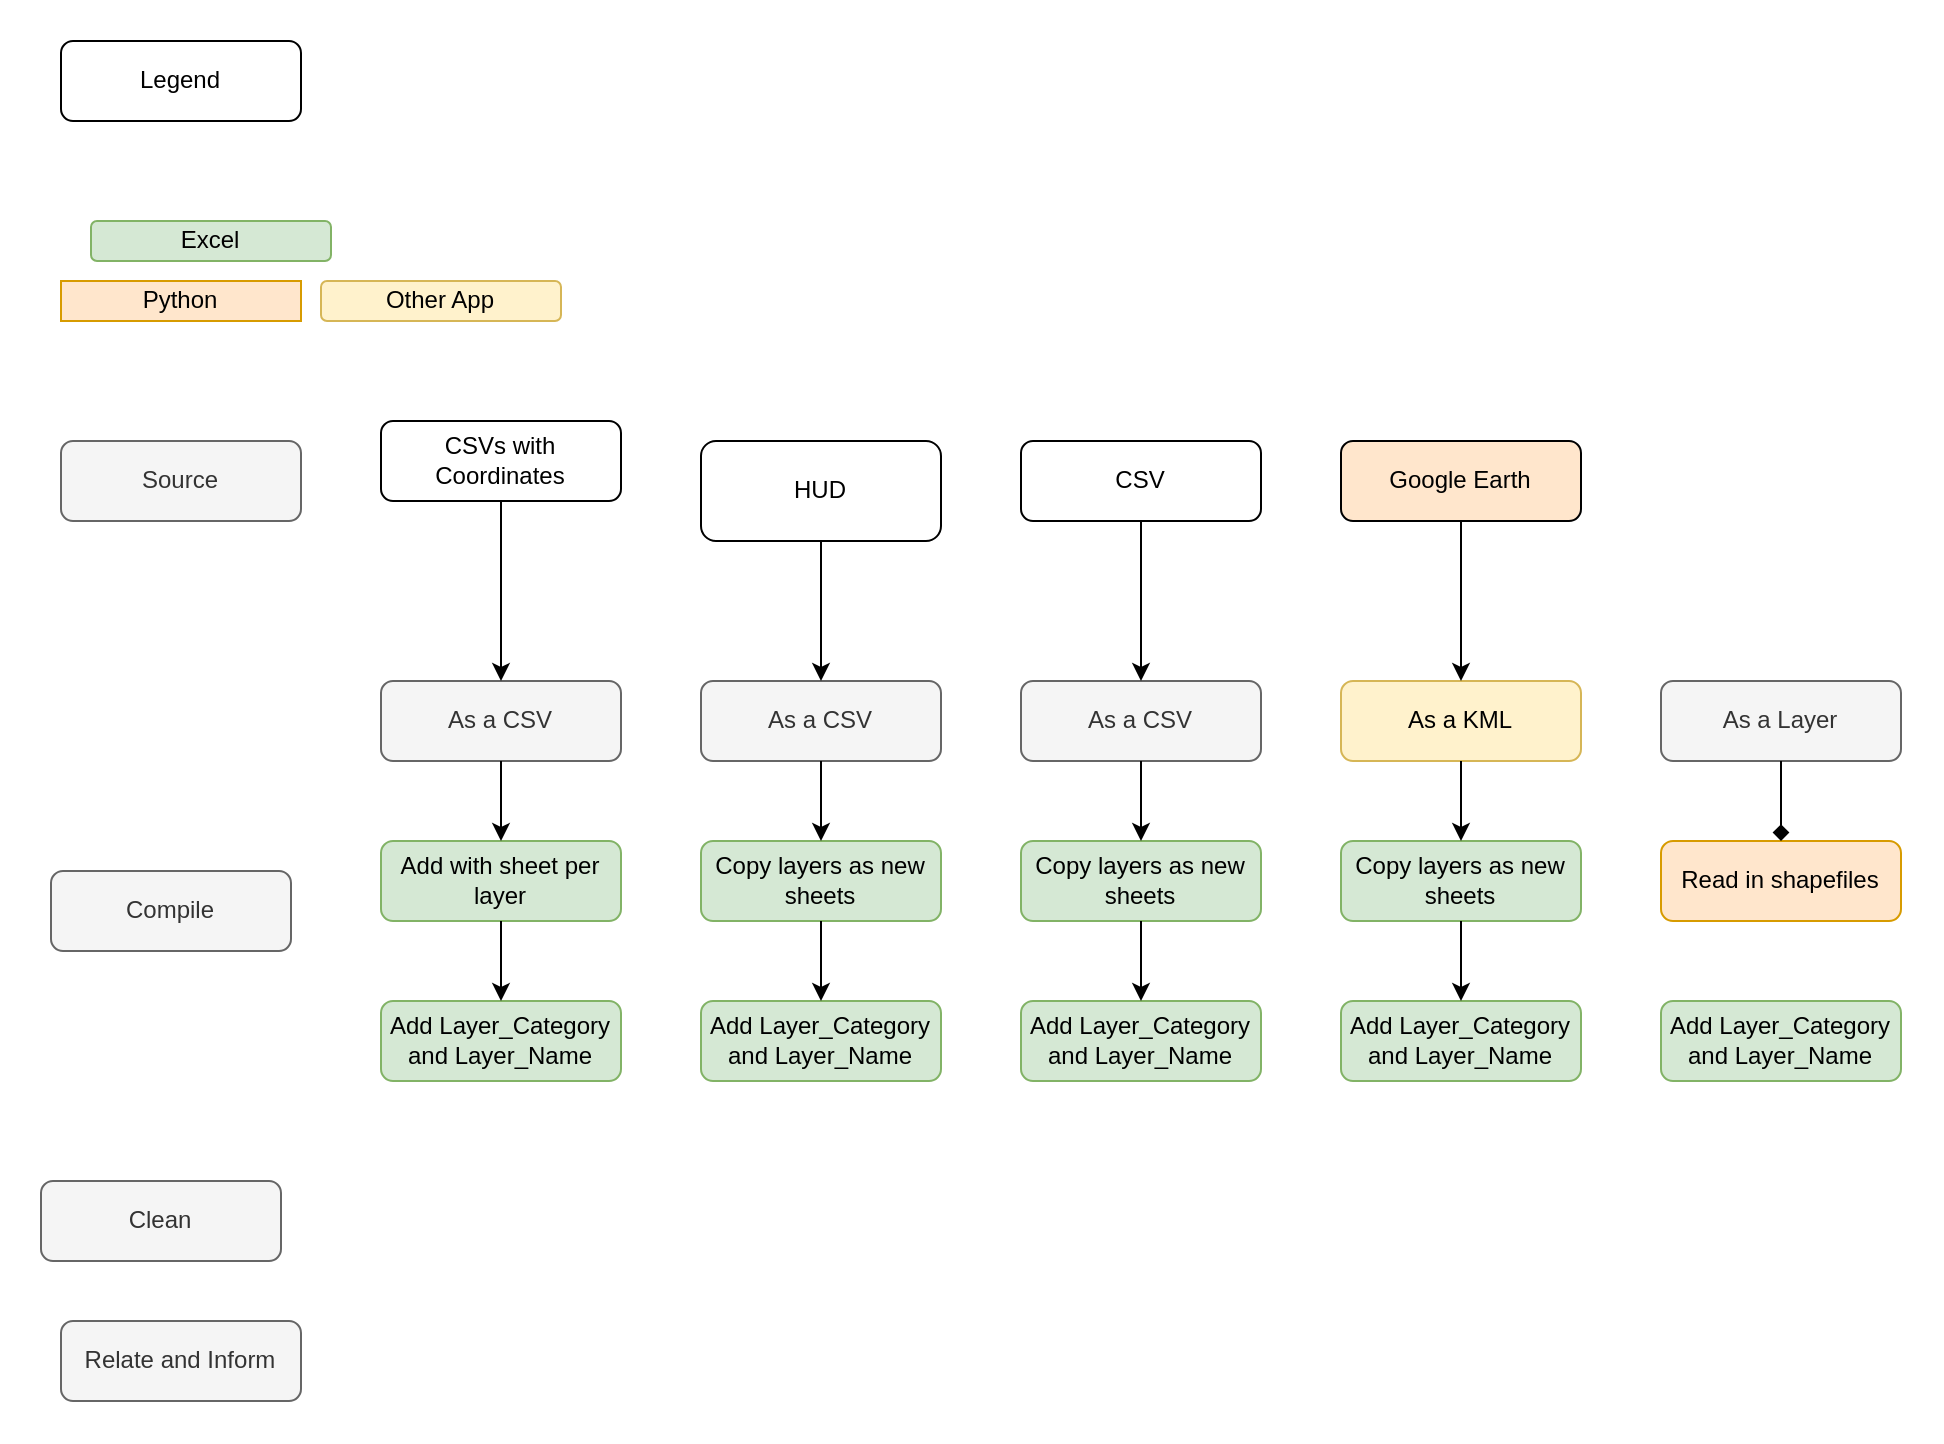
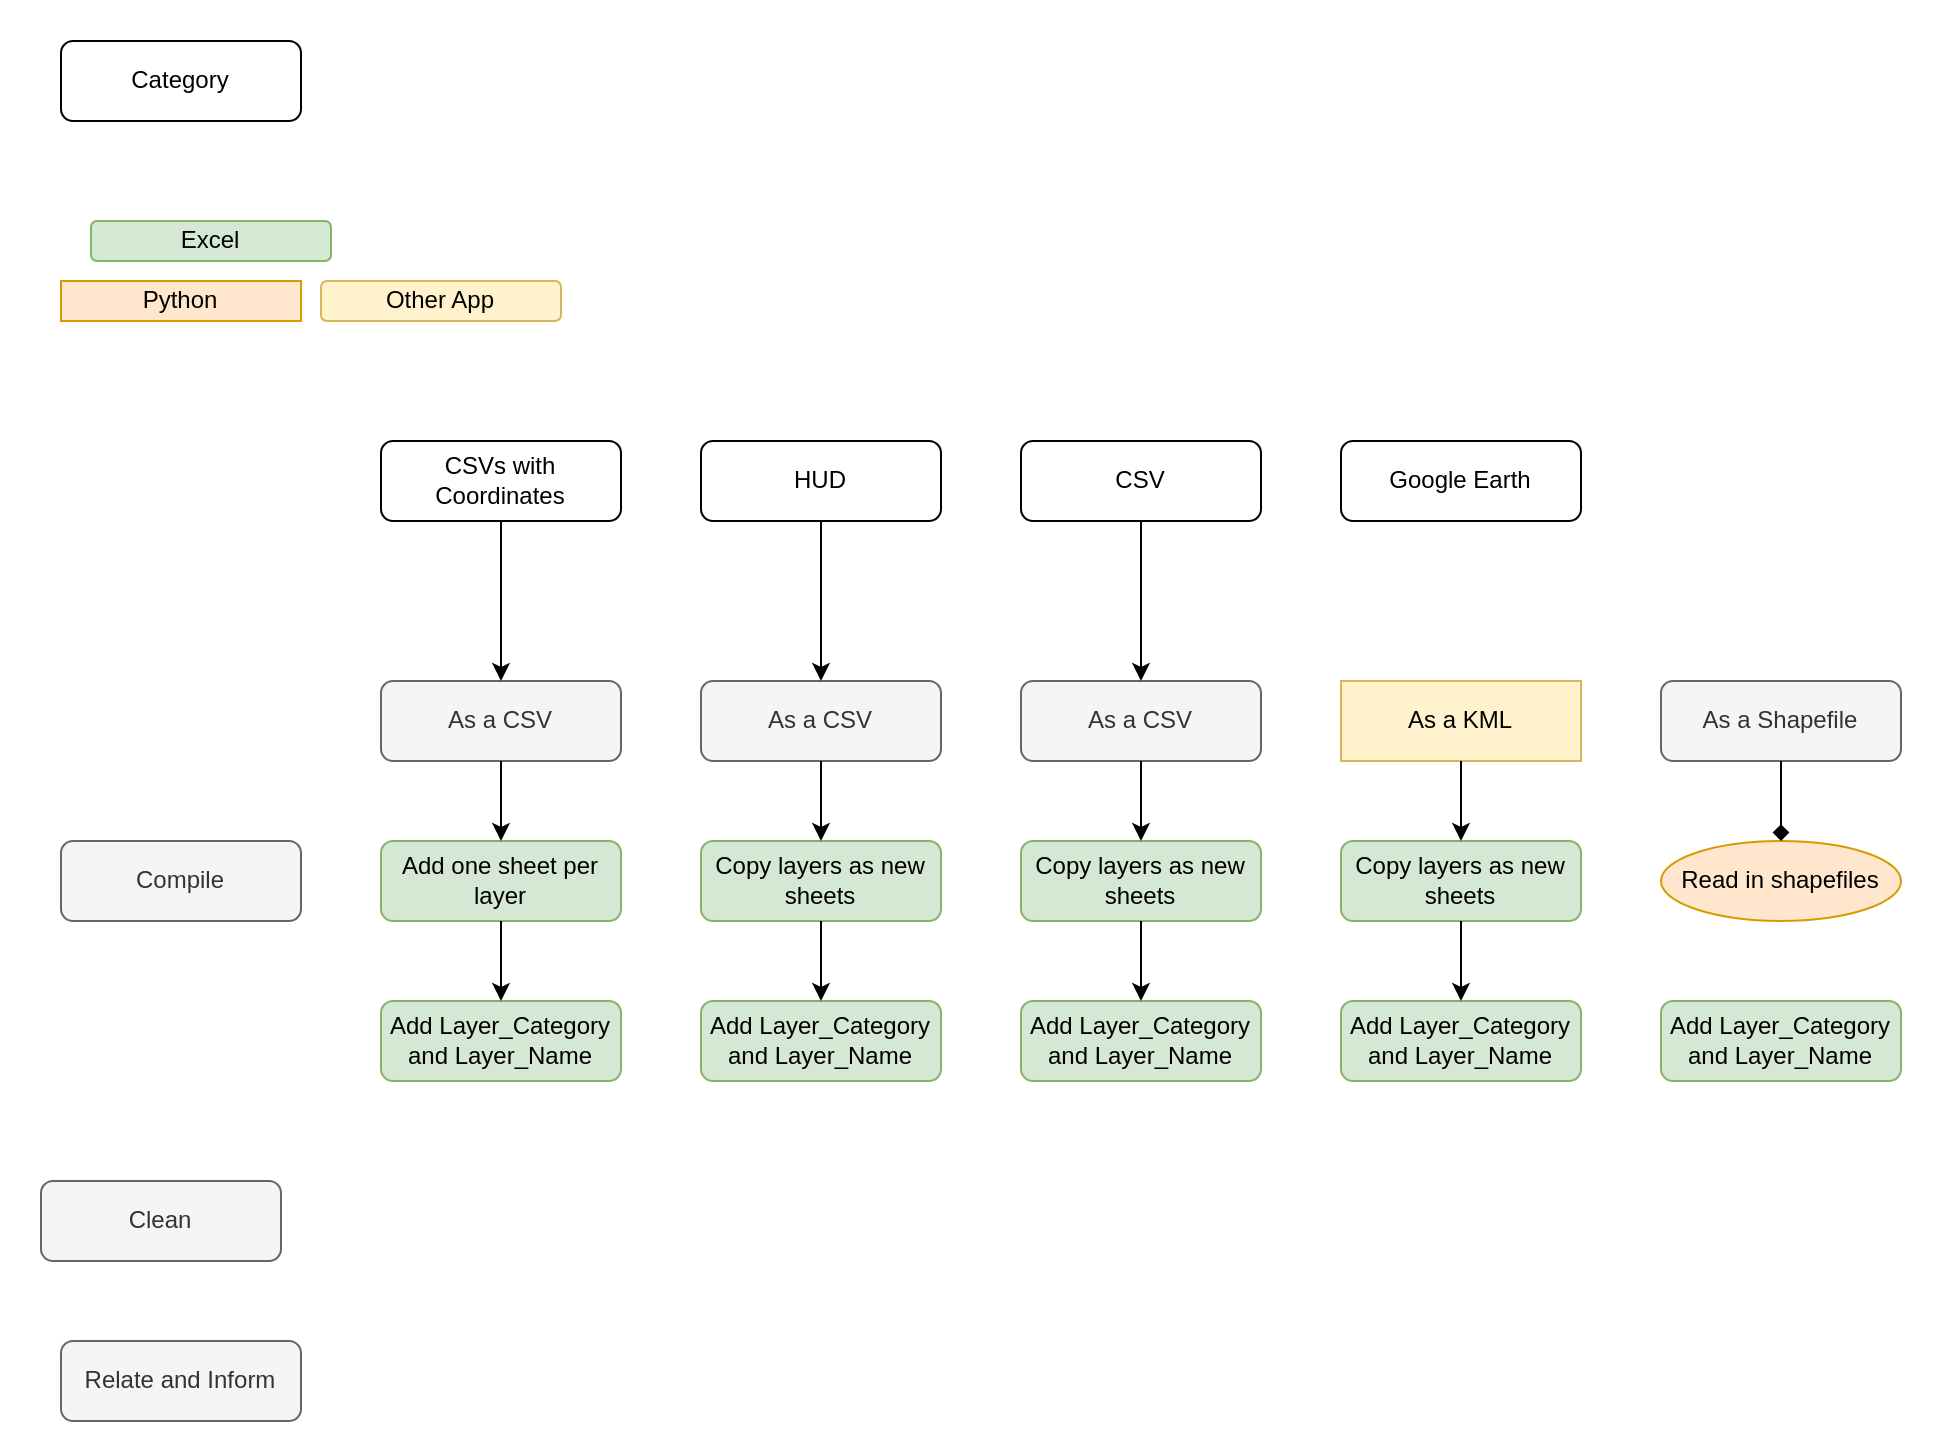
- <mxCell id="27" value="Legend" style="rounded=1;whiteSpace=wrap;html=1;spacing=2;imageHeight=24;" vertex="1" parent="1"><mxGeometry x="30" y="20" width="120" height="40" as="geometry" /></mxCell>
+ <mxCell id="27" value="Category" style="rounded=1;whiteSpace=wrap;html=1;spacing=2;imageHeight=24;" vertex="1" parent="1"><mxGeometry x="30" y="20" width="120" height="40" as="geometry" /></mxCell>
- <mxCell id="2" value="CSVs with Coordinates" style="rounded=1;whiteSpace=wrap;html=1;spacing=2;imageHeight=24;" vertex="1" parent="1"><mxGeometry x="190" y="210" width="120" height="40" as="geometry" /></mxCell>
+ <mxCell id="2" value="CSVs with Coordinates" style="rounded=1;whiteSpace=wrap;html=1;spacing=2;imageHeight=24;" vertex="1" parent="1"><mxGeometry x="190" y="220" width="120" height="40" as="geometry" /></mxCell>
- <mxCell id="3" value="Source" style="rounded=1;whiteSpace=wrap;html=1;fillColor=#f5f5f5;fontColor=#333333;strokeColor=#666666;spacing=2;imageHeight=24;" vertex="1" parent="1"><mxGeometry x="30" y="220" width="120" height="40" as="geometry" /></mxCell>
- <mxCell id="6" value="Google Earth" style="rounded=1;whiteSpace=wrap;html=1;spacing=2;imageHeight=24;fillColor=#ffe6cc;" vertex="1" parent="1"><mxGeometry x="670" y="220" width="120" height="40" as="geometry" /></mxCell>
+ <mxCell id="6" value="Google Earth" style="rounded=1;whiteSpace=wrap;html=1;spacing=2;imageHeight=24;" vertex="1" parent="1"><mxGeometry x="670" y="220" width="120" height="40" as="geometry" /></mxCell>
- <mxCell id="4" value="HUD" style="rounded=1;whiteSpace=wrap;html=1;spacing=2;imageHeight=24;" vertex="1" parent="1"><mxGeometry x="350" y="220" width="120" height="50" as="geometry" /></mxCell>
+ <mxCell id="4" value="HUD" style="rounded=1;whiteSpace=wrap;html=1;spacing=2;imageHeight=24;" vertex="1" parent="1"><mxGeometry x="350" y="220" width="120" height="40" as="geometry" /></mxCell>
- <mxCell id="15" value="" style="endArrow=classic;html=1;rounded=0;exitX=0.5;exitY=1;exitDx=0;exitDy=0;" edge="1" parent="1" source="6" target="10"><mxGeometry width="50" height="50" relative="1" as="geometry"><mxPoint x="580" y="270" as="sourcePoint" /><mxPoint x="580" y="310" as="targetPoint" /></mxGeometry></mxCell>
- <mxCell id="10" value="As a KML" style="rounded=1;whiteSpace=wrap;html=1;spacing=2;imageHeight=24;fillColor=#fff2cc;strokeColor=#d6b656;" vertex="1" parent="1"><mxGeometry x="670" y="340" width="120" height="40" as="geometry" /></mxCell>
+ <mxCell id="10" value="As a KML" style="whiteSpace=wrap;html=1;spacing=2;imageHeight=24;fillColor=#fff2cc;strokeColor=#d6b656;rounded=0;" vertex="1" parent="1"><mxGeometry x="670" y="340" width="120" height="40" as="geometry" /></mxCell>
- <mxCell id="11" value="As a Layer" style="rounded=1;whiteSpace=wrap;html=1;spacing=2;imageHeight=24;fillColor=#f5f5f5;fontColor=#333333;strokeColor=#666666;" vertex="1" parent="1"><mxGeometry x="830" y="340" width="120" height="40" as="geometry" /></mxCell>
+ <mxCell id="11" value="As a Shapefile" style="rounded=1;whiteSpace=wrap;html=1;spacing=2;imageHeight=24;fillColor=#f5f5f5;fontColor=#333333;strokeColor=#666666;" vertex="1" parent="1"><mxGeometry x="830" y="340" width="120" height="40" as="geometry" /></mxCell>
- <mxCell id="16" value="Add with sheet per layer" style="rounded=1;whiteSpace=wrap;html=1;spacing=2;imageHeight=24;fillColor=#d5e8d4;strokeColor=#82b366;" vertex="1" parent="1"><mxGeometry x="190" y="420" width="120" height="40" as="geometry" /></mxCell>
+ <mxCell id="16" value="Add one sheet per layer" style="rounded=1;whiteSpace=wrap;html=1;spacing=2;imageHeight=24;fillColor=#d5e8d4;strokeColor=#82b366;" vertex="1" parent="1"><mxGeometry x="190" y="420" width="120" height="40" as="geometry" /></mxCell>
- <mxCell id="21" value="Read in shapefiles" style="rounded=1;whiteSpace=wrap;html=1;spacing=2;imageHeight=24;fillColor=#ffe6cc;strokeColor=#d79b00;" vertex="1" parent="1"><mxGeometry x="830" y="420" width="120" height="40" as="geometry" /></mxCell>
+ <mxCell id="21" value="Read in shapefiles" style="ellipse;whiteSpace=wrap;html=1;spacing=2;imageHeight=24;fillColor=#ffe6cc;strokeColor=#d79b00;" vertex="1" parent="1"><mxGeometry x="830" y="420" width="120" height="40" as="geometry" /></mxCell>
- <mxCell id="17" value="Compile" style="rounded=1;whiteSpace=wrap;html=1;fillColor=#f5f5f5;fontColor=#333333;strokeColor=#666666;spacing=2;imageHeight=24;" vertex="1" parent="1"><mxGeometry x="25" y="435" width="120" height="40" as="geometry" /></mxCell>
+ <mxCell id="17" value="Compile" style="rounded=1;whiteSpace=wrap;html=1;fillColor=#f5f5f5;fontColor=#333333;strokeColor=#666666;spacing=2;imageHeight=24;" vertex="1" parent="1"><mxGeometry x="30" y="420" width="120" height="40" as="geometry" /></mxCell>
- <mxCell id="37" value="Relate and Inform" style="rounded=1;whiteSpace=wrap;html=1;fillColor=#f5f5f5;fontColor=#333333;strokeColor=#666666;spacing=2;imageHeight=24;" vertex="1" parent="1"><mxGeometry x="30" y="660" width="120" height="40" as="geometry" /></mxCell>
+ <mxCell id="37" value="Relate and Inform" style="rounded=1;whiteSpace=wrap;html=1;fillColor=#f5f5f5;fontColor=#333333;strokeColor=#666666;spacing=2;imageHeight=24;" vertex="1" parent="1"><mxGeometry x="30" y="670" width="120" height="40" as="geometry" /></mxCell>
